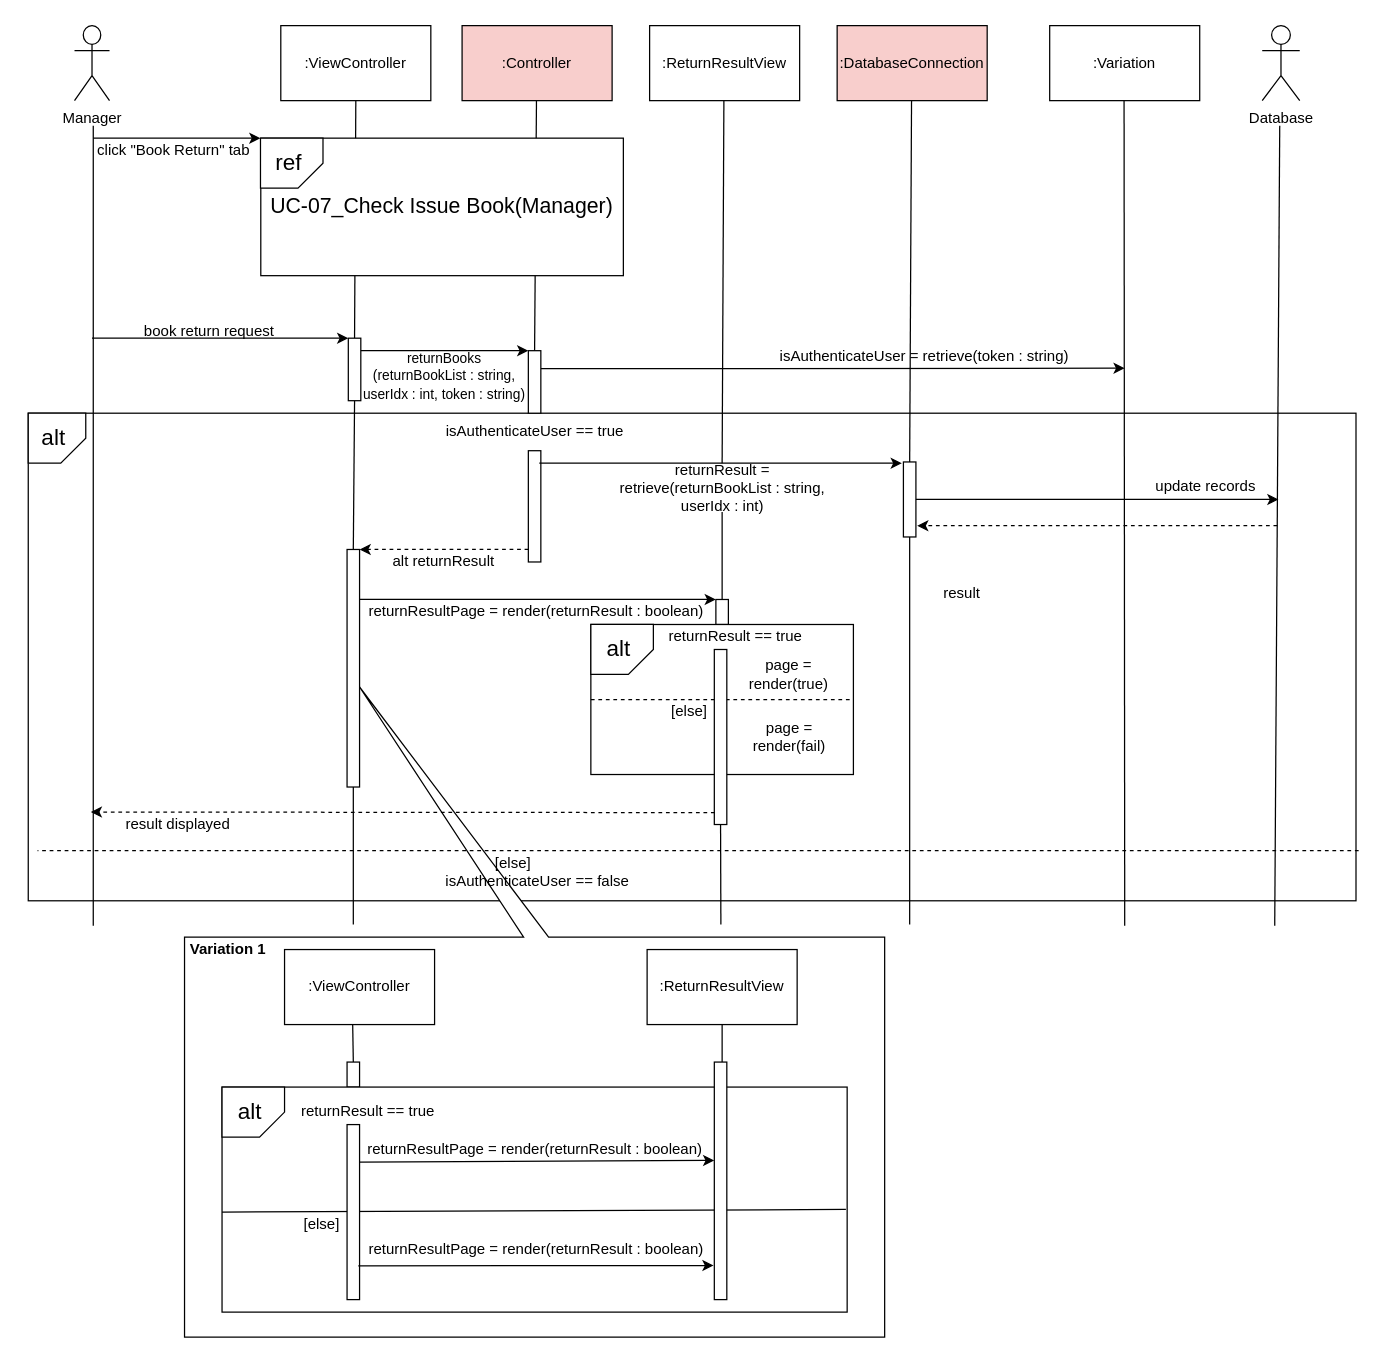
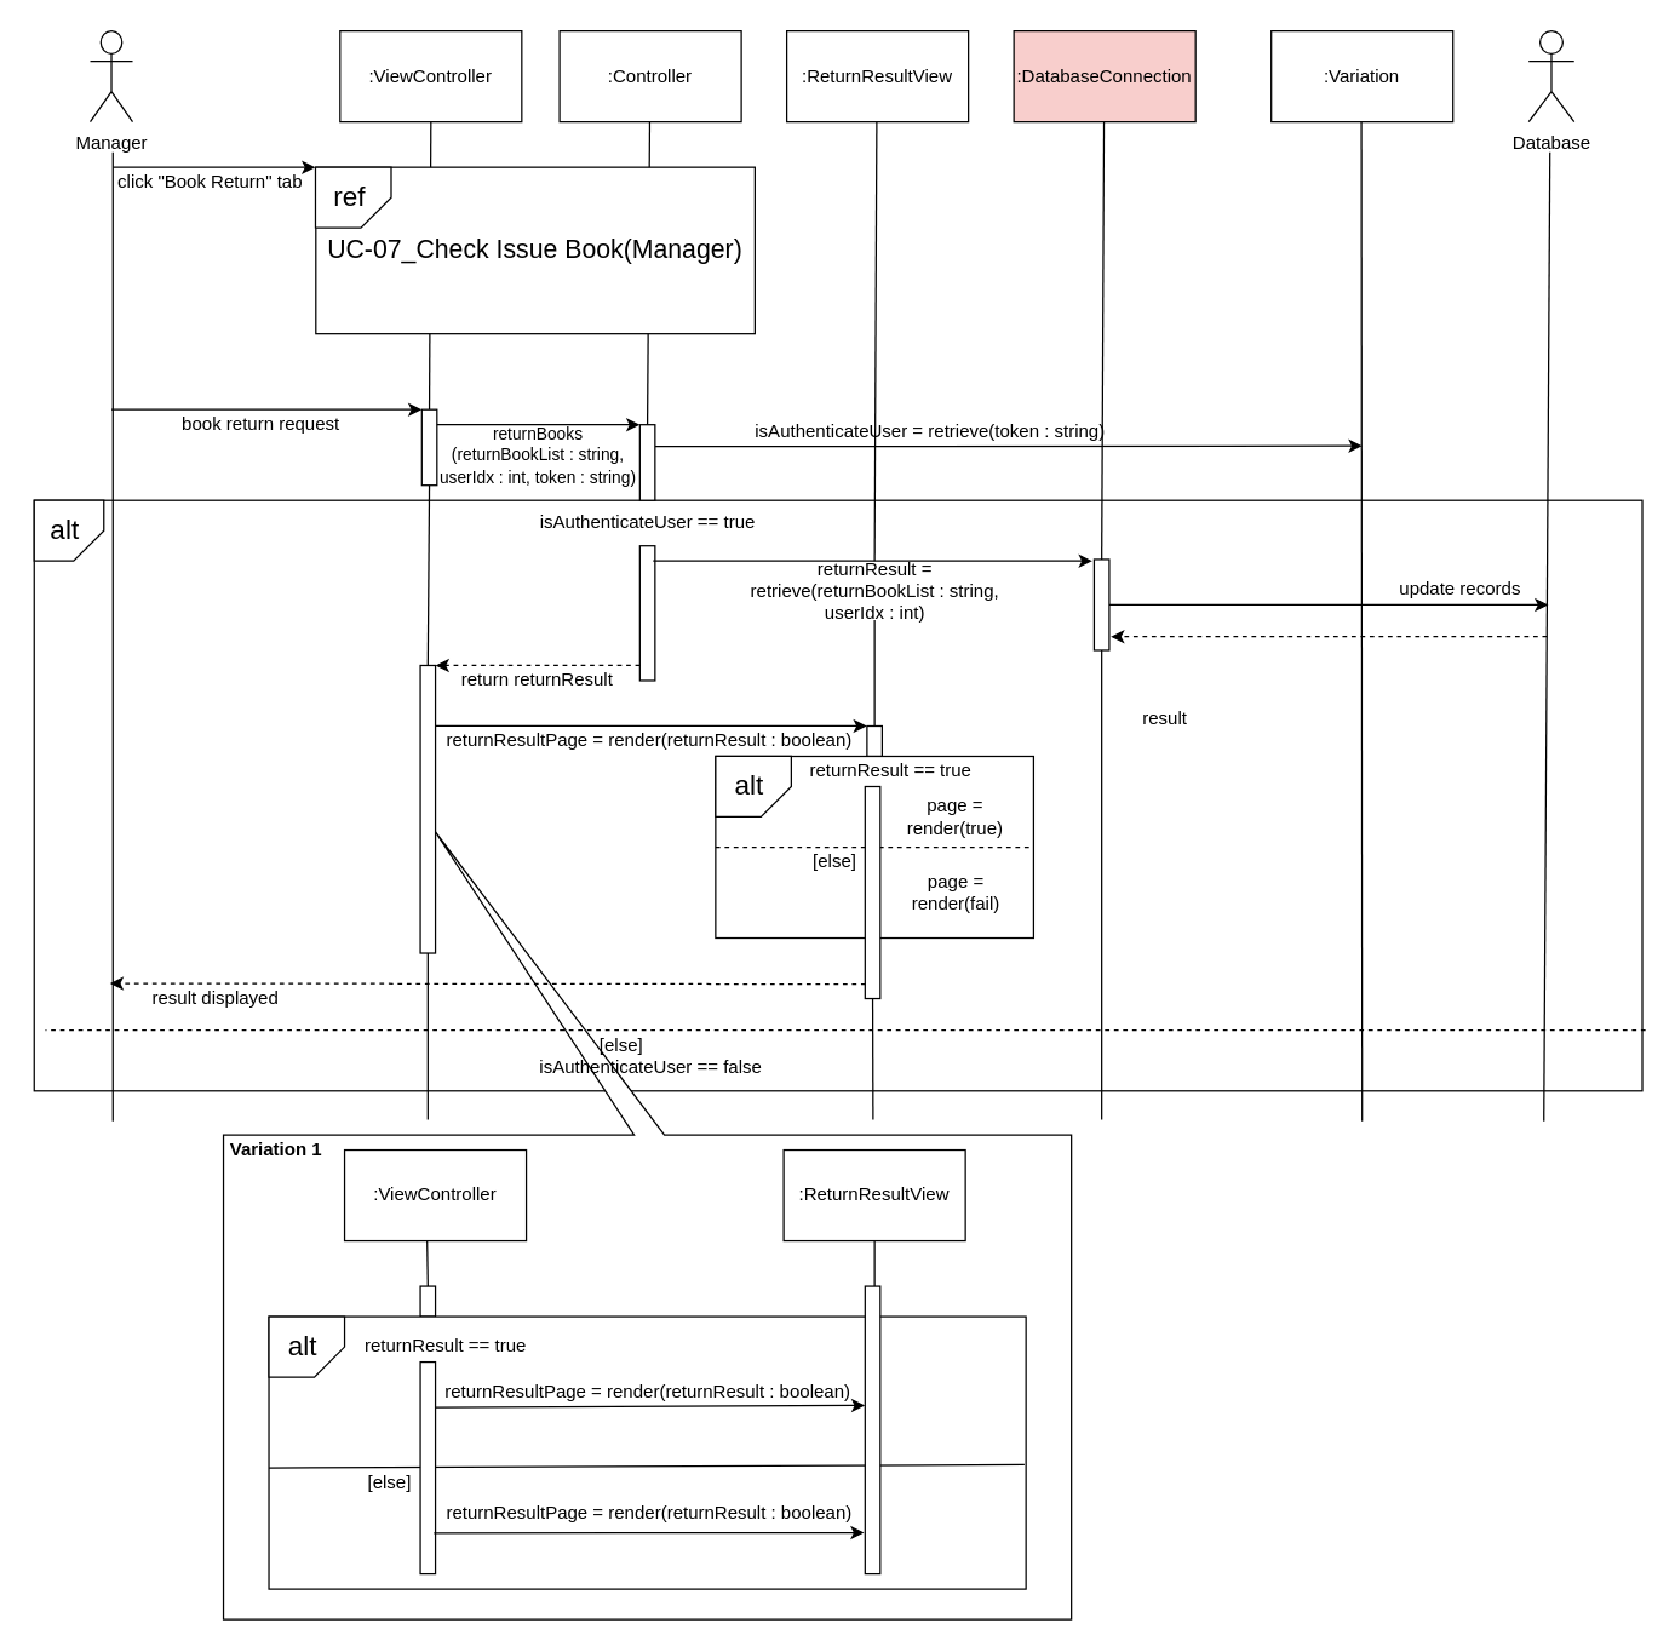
- <mxCell id="9" value=":Controller" style="rounded=0;whiteSpace=wrap;html=1;fillColor=#f8cecc;" parent="1" vertex="1"><mxGeometry x="369" y="20" width="120" height="60" as="geometry" /></mxCell>
+ <mxCell id="9" value=":Controller" style="rounded=0;whiteSpace=wrap;html=1;" parent="1" vertex="1"><mxGeometry x="369" y="20" width="120" height="60" as="geometry" /></mxCell>
- <mxCell id="13" value="book return request" style="text;html=1;strokeColor=none;fillColor=none;align=center;verticalAlign=middle;whiteSpace=wrap;rounded=0;" parent="1" vertex="1"><mxGeometry x="111" y="255" width="112" height="20" as="geometry" /></mxCell>
+ <mxCell id="13" value="book return request" style="text;html=1;strokeColor=none;fillColor=none;align=center;verticalAlign=middle;whiteSpace=wrap;rounded=0;" parent="1" vertex="1"><mxGeometry x="116" y="270" width="112" height="20" as="geometry" /></mxCell>
- <mxCell id="84" value="isAuthenticateUser = retrieve(token : string)" style="text;html=1;strokeColor=none;fillColor=none;align=center;verticalAlign=middle;whiteSpace=wrap;rounded=0;" parent="1" vertex="1"><mxGeometry x="619" y="270" width="240" height="30" as="geometry" /></mxCell>
+ <mxCell id="84" value="isAuthenticateUser = retrieve(token : string)" style="text;html=1;strokeColor=none;fillColor=none;align=center;verticalAlign=middle;whiteSpace=wrap;rounded=0;" parent="1" vertex="1"><mxGeometry x="494" y="270" width="240" height="30" as="geometry" /></mxCell>
- <mxCell id="30" value="alt returnResult" style="text;html=1;strokeColor=none;fillColor=none;align=center;verticalAlign=middle;whiteSpace=wrap;rounded=0;" parent="1" vertex="1"><mxGeometry x="292" y="439" width="125" height="20" as="geometry" /></mxCell>
+ <mxCell id="30" value="return returnResult" style="text;html=1;strokeColor=none;fillColor=none;align=center;verticalAlign=middle;whiteSpace=wrap;rounded=0;" parent="1" vertex="1"><mxGeometry x="292" y="439" width="125" height="20" as="geometry" /></mxCell>
